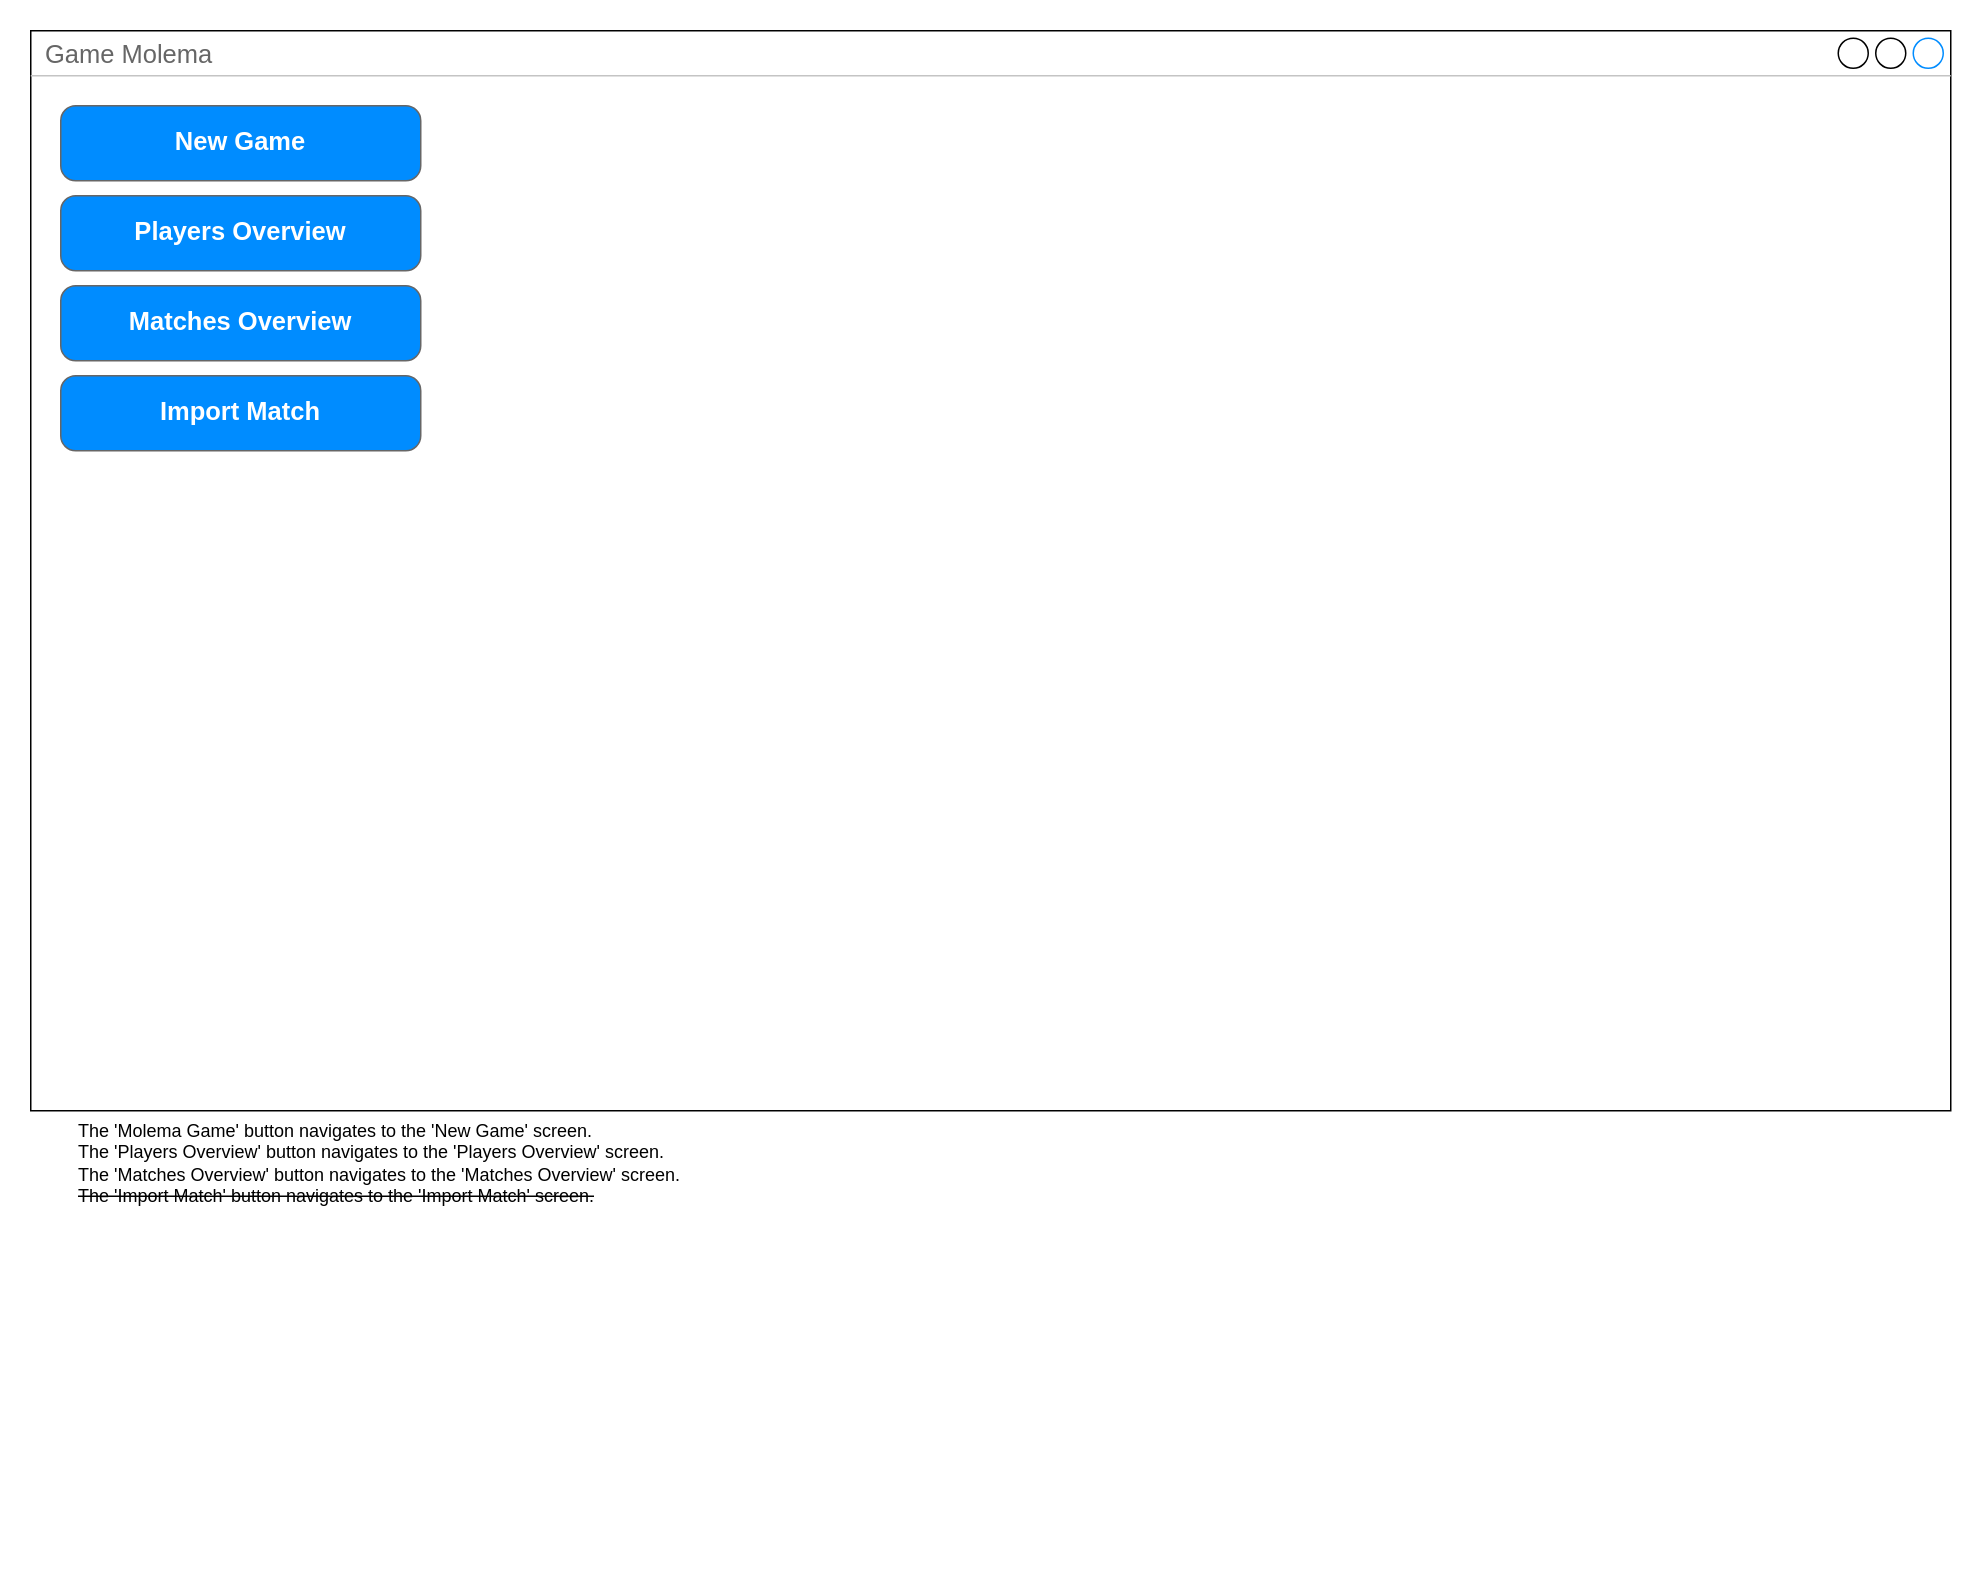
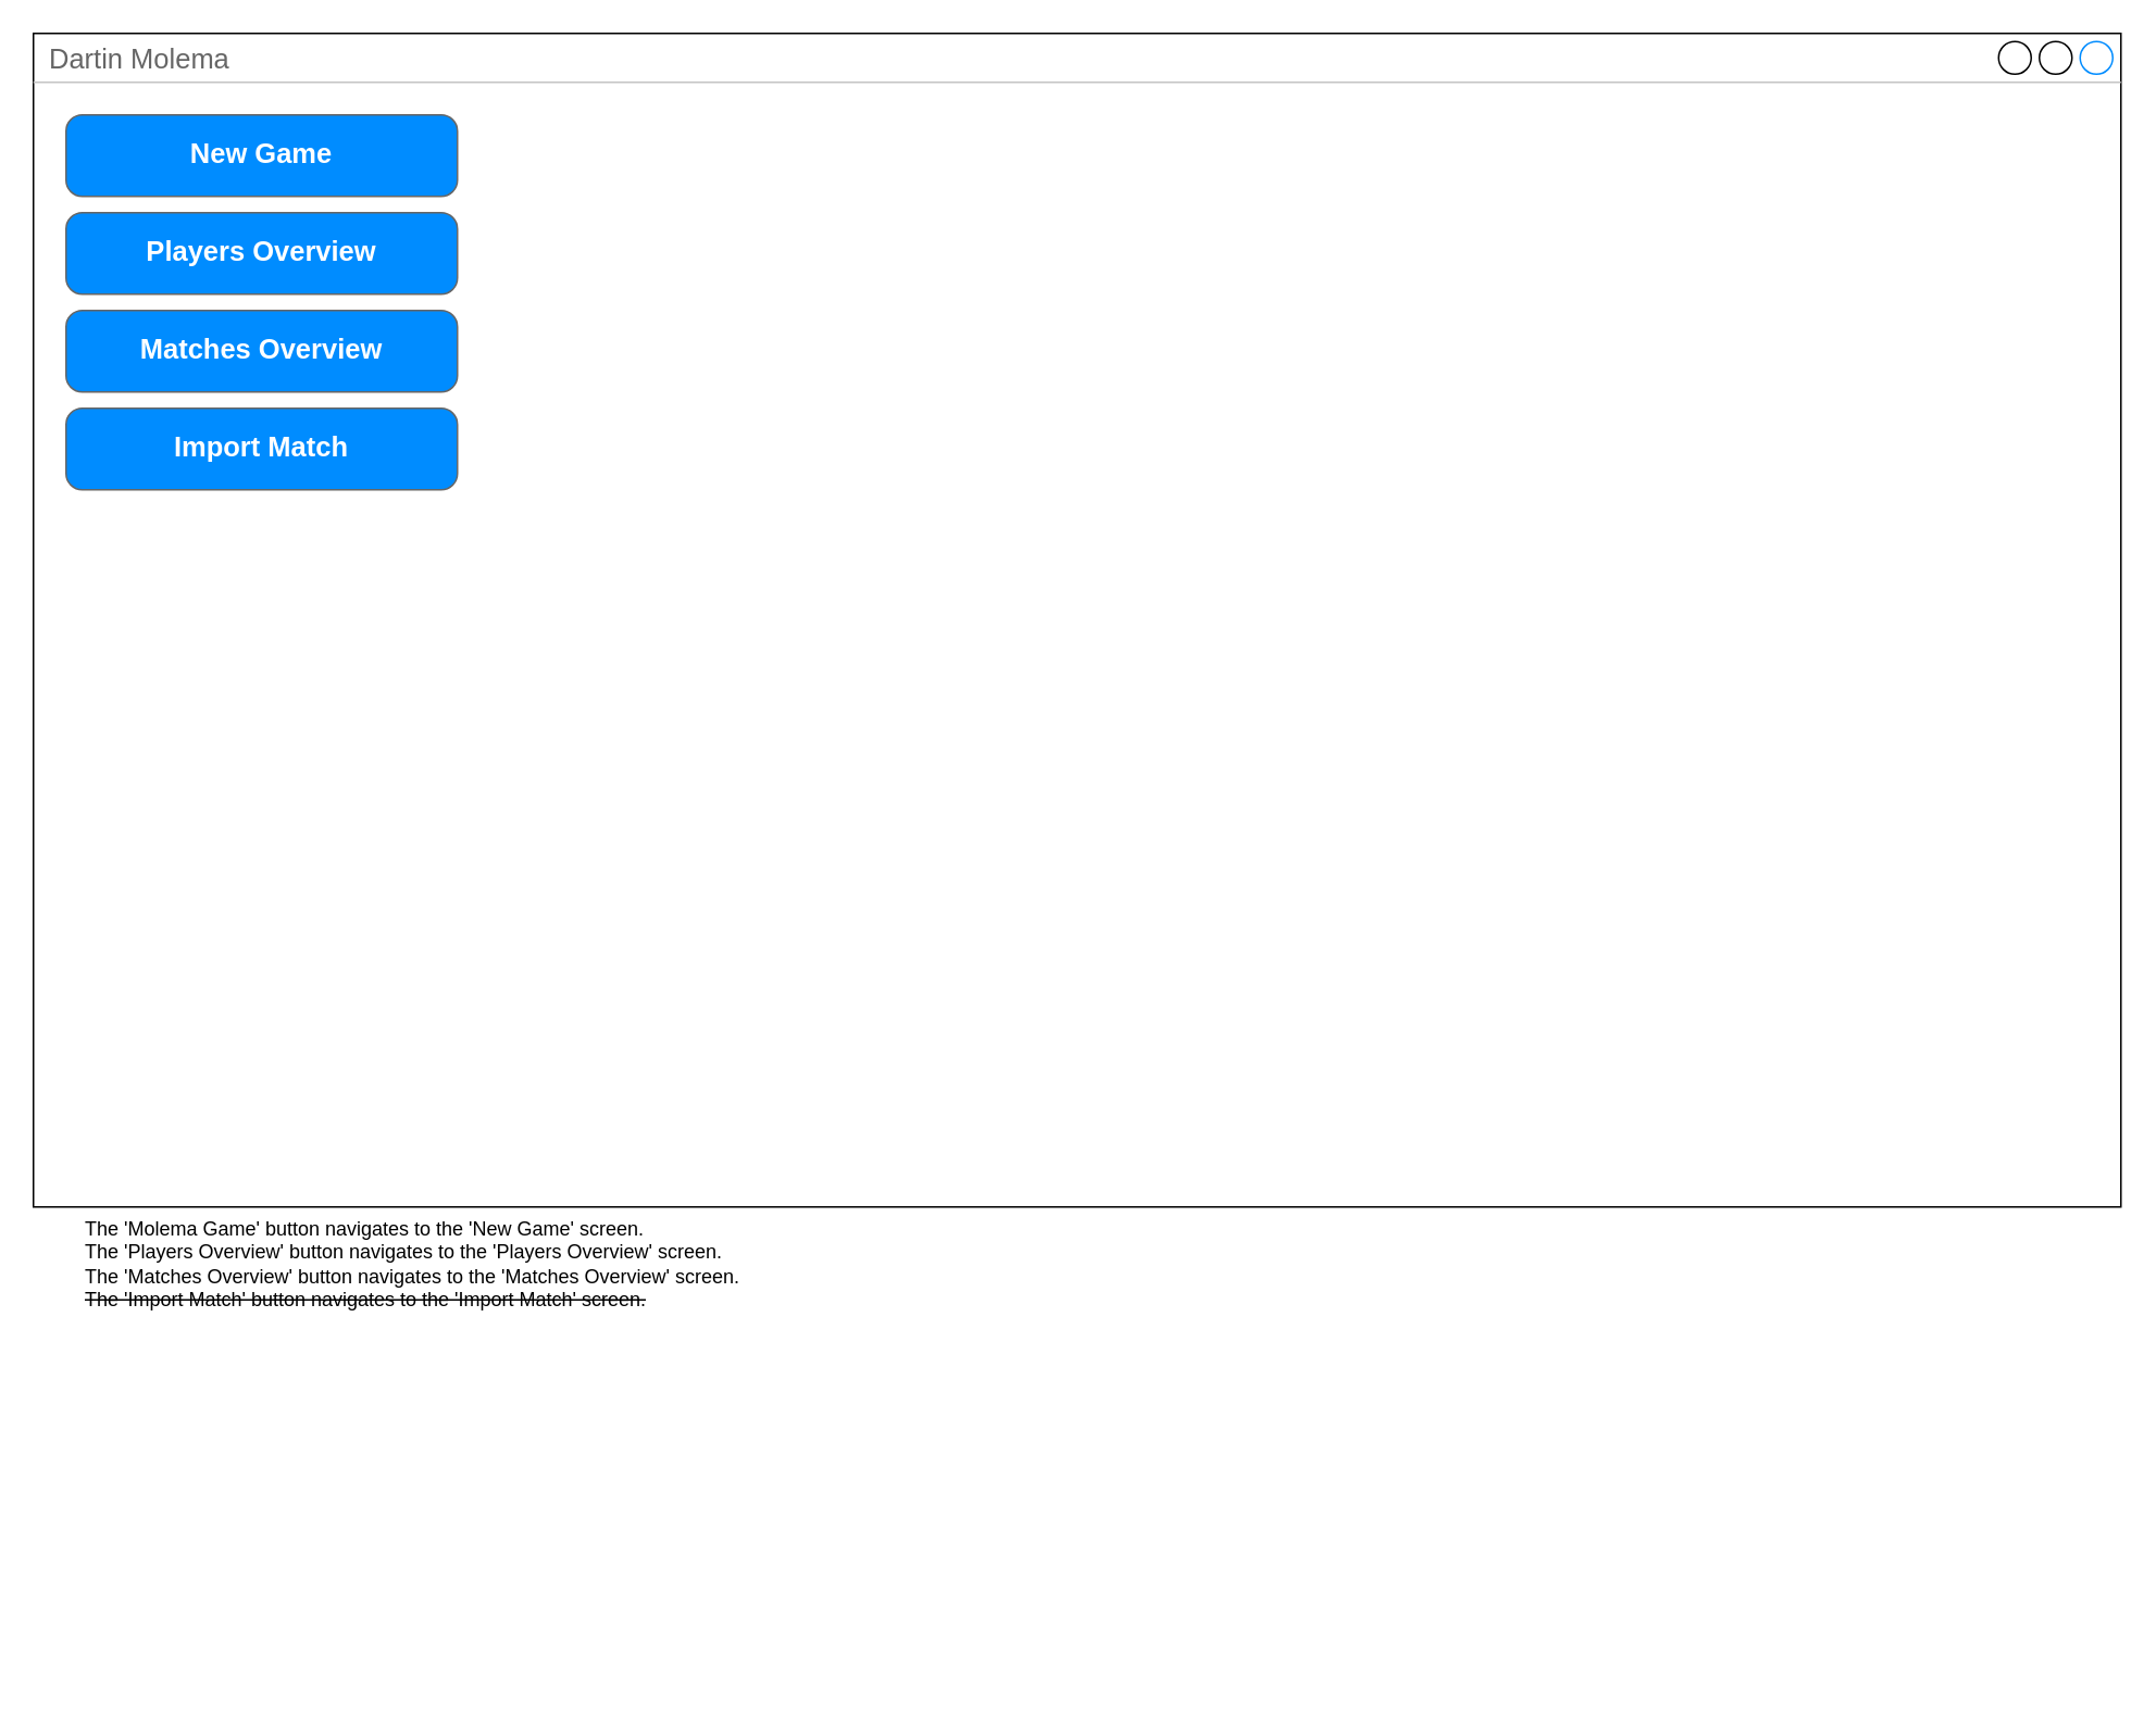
- <mxCell id="3" value="Game Molema" style="strokeWidth=1;shadow=0;dashed=0;align=center;html=1;shape=mxgraph.mockup.containers.window;align=left;verticalAlign=top;spacingLeft=8;strokeColor2=#008cff;strokeColor3=#c4c4c4;fontColor=#666666;mainText=;fontSize=17;labelBackgroundColor=none;" parent="2" vertex="1"><mxGeometry width="1280" height="720" as="geometry" /></mxCell>
+ <mxCell id="3" value="Dartin Molema" style="strokeWidth=1;shadow=0;dashed=0;align=center;html=1;shape=mxgraph.mockup.containers.window;align=left;verticalAlign=top;spacingLeft=8;strokeColor2=#008cff;strokeColor3=#c4c4c4;fontColor=#666666;mainText=;fontSize=17;labelBackgroundColor=none;" parent="2" vertex="1"><mxGeometry width="1280" height="720" as="geometry" /></mxCell>
